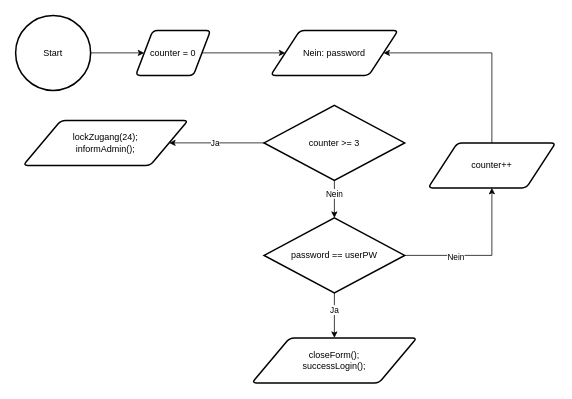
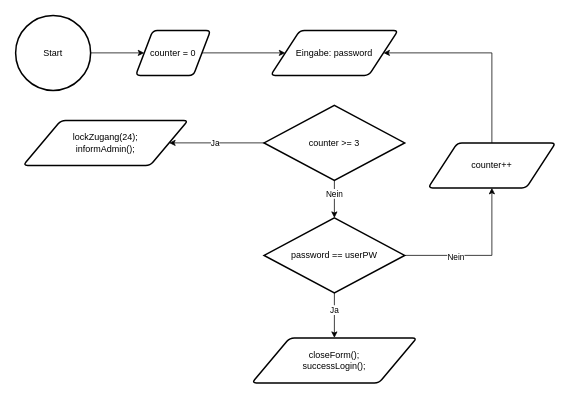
- <mxCell id="4" value="Nein: password" style="shape=parallelogram;html=1;strokeWidth=2;perimeter=parallelogramPerimeter;whiteSpace=wrap;rounded=1;arcSize=12;size=0.23;" vertex="1" parent="1"><mxGeometry x="360" y="40" width="170" height="60" as="geometry" /></mxCell>
+ <mxCell id="4" value="Eingabe: password" style="shape=parallelogram;html=1;strokeWidth=2;perimeter=parallelogramPerimeter;whiteSpace=wrap;rounded=1;arcSize=12;size=0.23;" vertex="1" parent="1"><mxGeometry x="360" y="40" width="170" height="60" as="geometry" /></mxCell>
